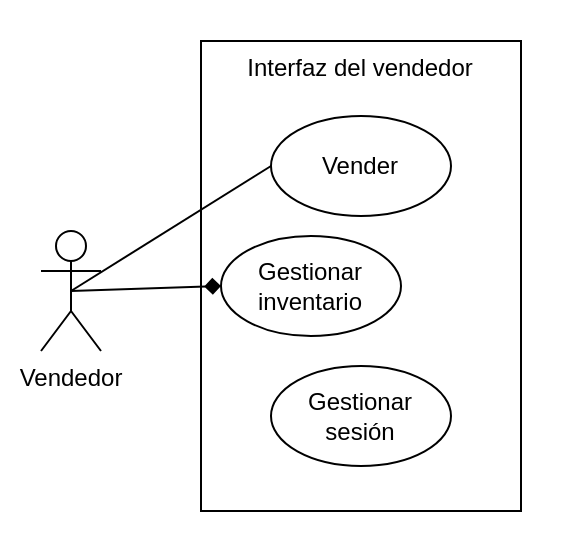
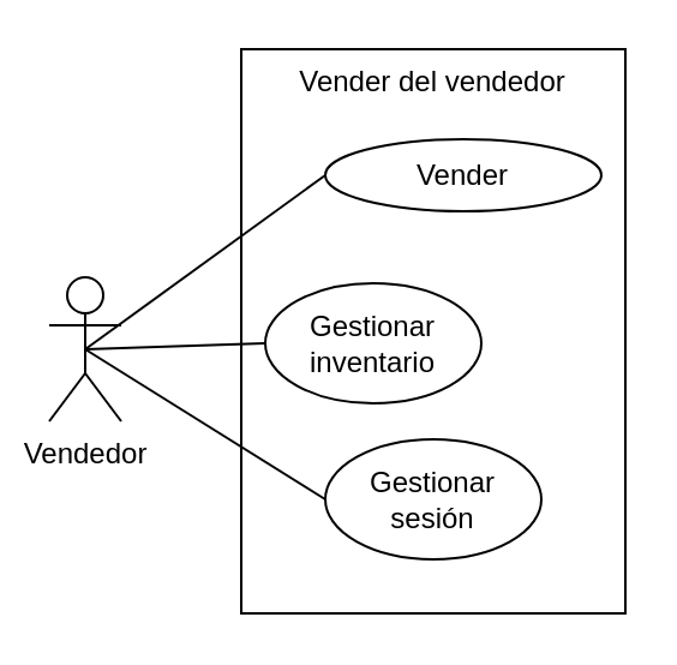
- <mxCell id="3" value="Interfaz del vendedor" style="rounded=0;whiteSpace=wrap;html=1;fillColor=none;verticalAlign=top;" vertex="1" parent="1"><mxGeometry x="100" y="20" width="160" height="235" as="geometry" /></mxCell>
+ <mxCell id="3" value="Vender del vendedor" style="rounded=0;whiteSpace=wrap;html=1;fillColor=none;verticalAlign=top;" vertex="1" parent="1"><mxGeometry x="100" y="20" width="160" height="235" as="geometry" /></mxCell>
- <mxCell id="4" value="Vender" style="ellipse;whiteSpace=wrap;html=1;fillColor=none;" vertex="1" parent="1"><mxGeometry x="135" y="57.5" width="90" height="50" as="geometry" /></mxCell>
+ <mxCell id="4" value="Vender" style="ellipse;whiteSpace=wrap;html=1;fillColor=none;" vertex="1" parent="1"><mxGeometry x="135" y="57.5" width="115" height="30" as="geometry" /></mxCell>
- <mxCell id="7" value="" style="endArrow=diamond;html=1;rounded=0;exitX=0.5;exitY=0.5;exitDx=0;exitDy=0;exitPerimeter=0;entryX=0;entryY=0.5;entryDx=0;entryDy=0;" edge="1" parent="1" source="2" target="5"><mxGeometry width="50" height="50" relative="1" as="geometry"><mxPoint x="45" y="155" as="sourcePoint" /><mxPoint x="145" y="110" as="targetPoint" /></mxGeometry></mxCell>
+ <mxCell id="7" value="" style="endArrow=none;html=1;rounded=0;exitX=0.5;exitY=0.5;exitDx=0;exitDy=0;exitPerimeter=0;entryX=0;entryY=0.5;entryDx=0;entryDy=0;" edge="1" parent="1" source="2" target="5"><mxGeometry width="50" height="50" relative="1" as="geometry"><mxPoint x="45" y="155" as="sourcePoint" /><mxPoint x="145" y="110" as="targetPoint" /></mxGeometry></mxCell>
+ <mxCell id="9" value="" style="endArrow=none;html=1;rounded=0;exitX=0.5;exitY=0.5;exitDx=0;exitDy=0;exitPerimeter=0;entryX=0;entryY=0.5;entryDx=0;entryDy=0;" edge="1" parent="1" source="2" target="8"><mxGeometry width="50" height="50" relative="1" as="geometry"><mxPoint x="45" y="155" as="sourcePoint" /><mxPoint x="145" y="185" as="targetPoint" /></mxGeometry></mxCell>
